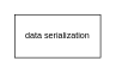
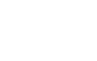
- <mxCell id="2" value="data serialization" style="rounded=0;whiteSpace=wrap;html=1;" vertex="1" parent="1"><mxGeometry x="20" y="20" width="120" height="60" as="geometry" /></mxCell>
